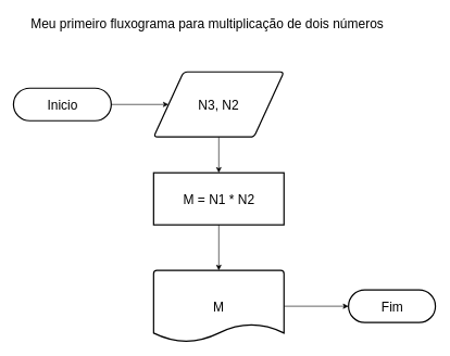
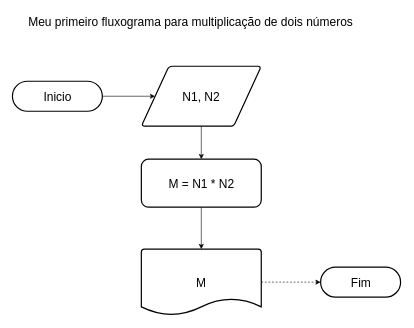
- <mxCell id="3" value="N3, N2" style="shape=parallelogram;html=1;strokeWidth=2;perimeter=parallelogramPerimeter;whiteSpace=wrap;rounded=1;arcSize=12;size=0.23;fontSize=20;" parent="1" vertex="1"><mxGeometry x="235" y="110" width="200" height="100" as="geometry" /></mxCell>
+ <mxCell id="3" value="N1, N2" style="shape=parallelogram;html=1;strokeWidth=2;perimeter=parallelogramPerimeter;whiteSpace=wrap;rounded=1;arcSize=12;size=0.23;fontSize=20;" parent="1" vertex="1"><mxGeometry x="235" y="110" width="200" height="100" as="geometry" /></mxCell>
- <mxCell id="5" value="M = N1 * N2" style="html=1;dashed=0;whitespace=wrap;strokeWidth=2;fontSize=20;" parent="1" vertex="1"><mxGeometry x="235" y="265" width="200" height="80" as="geometry" /></mxCell>
+ <mxCell id="5" value="M = N1 * N2" style="html=1;dashed=0;whitespace=wrap;strokeWidth=2;fontSize=20;rounded=1;" parent="1" vertex="1"><mxGeometry x="235" y="265" width="200" height="80" as="geometry" /></mxCell>
- <mxCell id="10" value="" style="endArrow=classic;html=1;fontSize=20;exitX=1;exitY=0.5;exitDx=0;exitDy=0;exitPerimeter=0;entryX=0;entryY=0.5;entryDx=0;entryDy=0;entryPerimeter=0;" parent="1" source="7" target="9" edge="1"><mxGeometry width="50" height="50" relative="1" as="geometry"><mxPoint x="90" y="675" as="sourcePoint" /><mxPoint x="95" y="725" as="targetPoint" /></mxGeometry></mxCell>
+ <mxCell id="10" value="" style="endArrow=classic;html=1;fontSize=20;exitX=1;exitY=0.5;exitDx=0;exitDy=0;exitPerimeter=0;entryX=0;entryY=0.5;entryDx=0;entryDy=0;entryPerimeter=0;dashed=1;" parent="1" source="7" target="9" edge="1"><mxGeometry width="50" height="50" relative="1" as="geometry"><mxPoint x="90" y="675" as="sourcePoint" /><mxPoint x="95" y="725" as="targetPoint" /></mxGeometry></mxCell>
